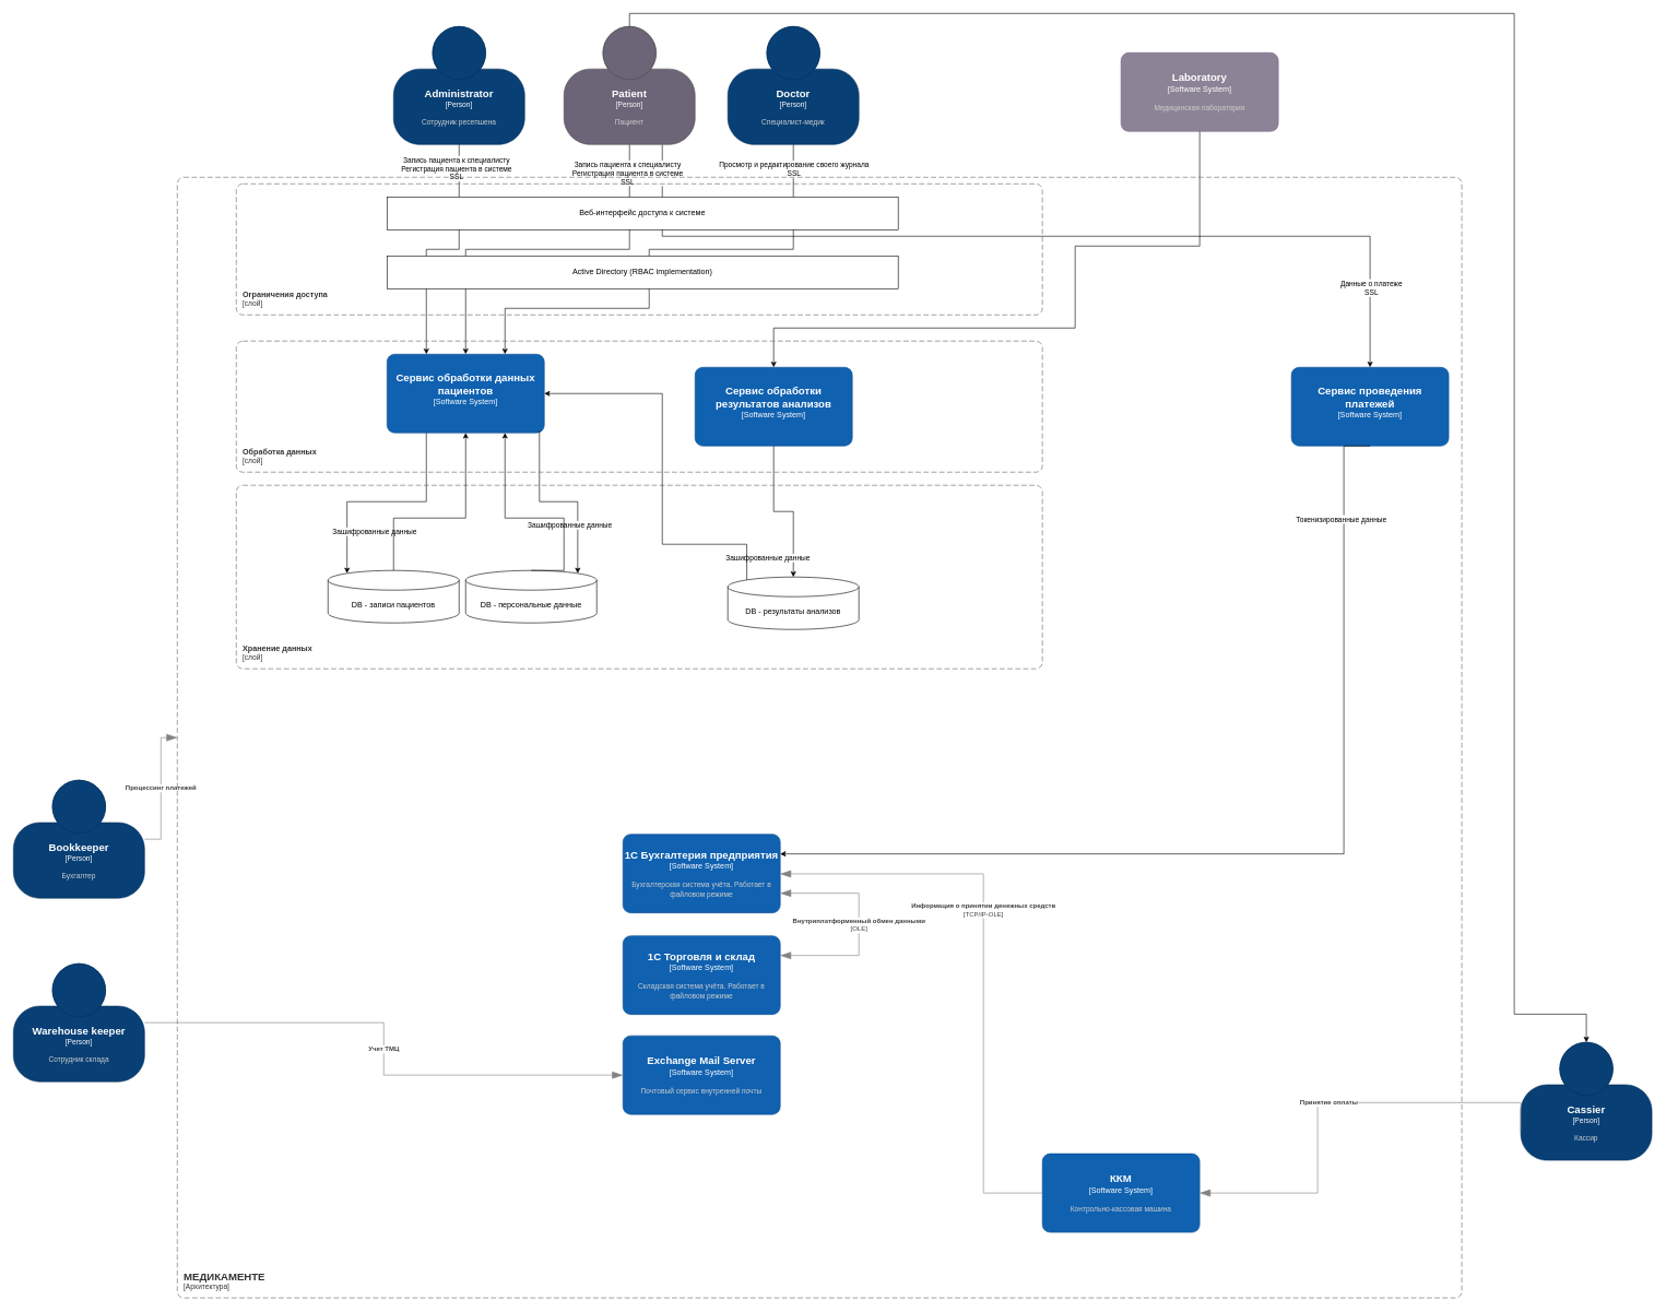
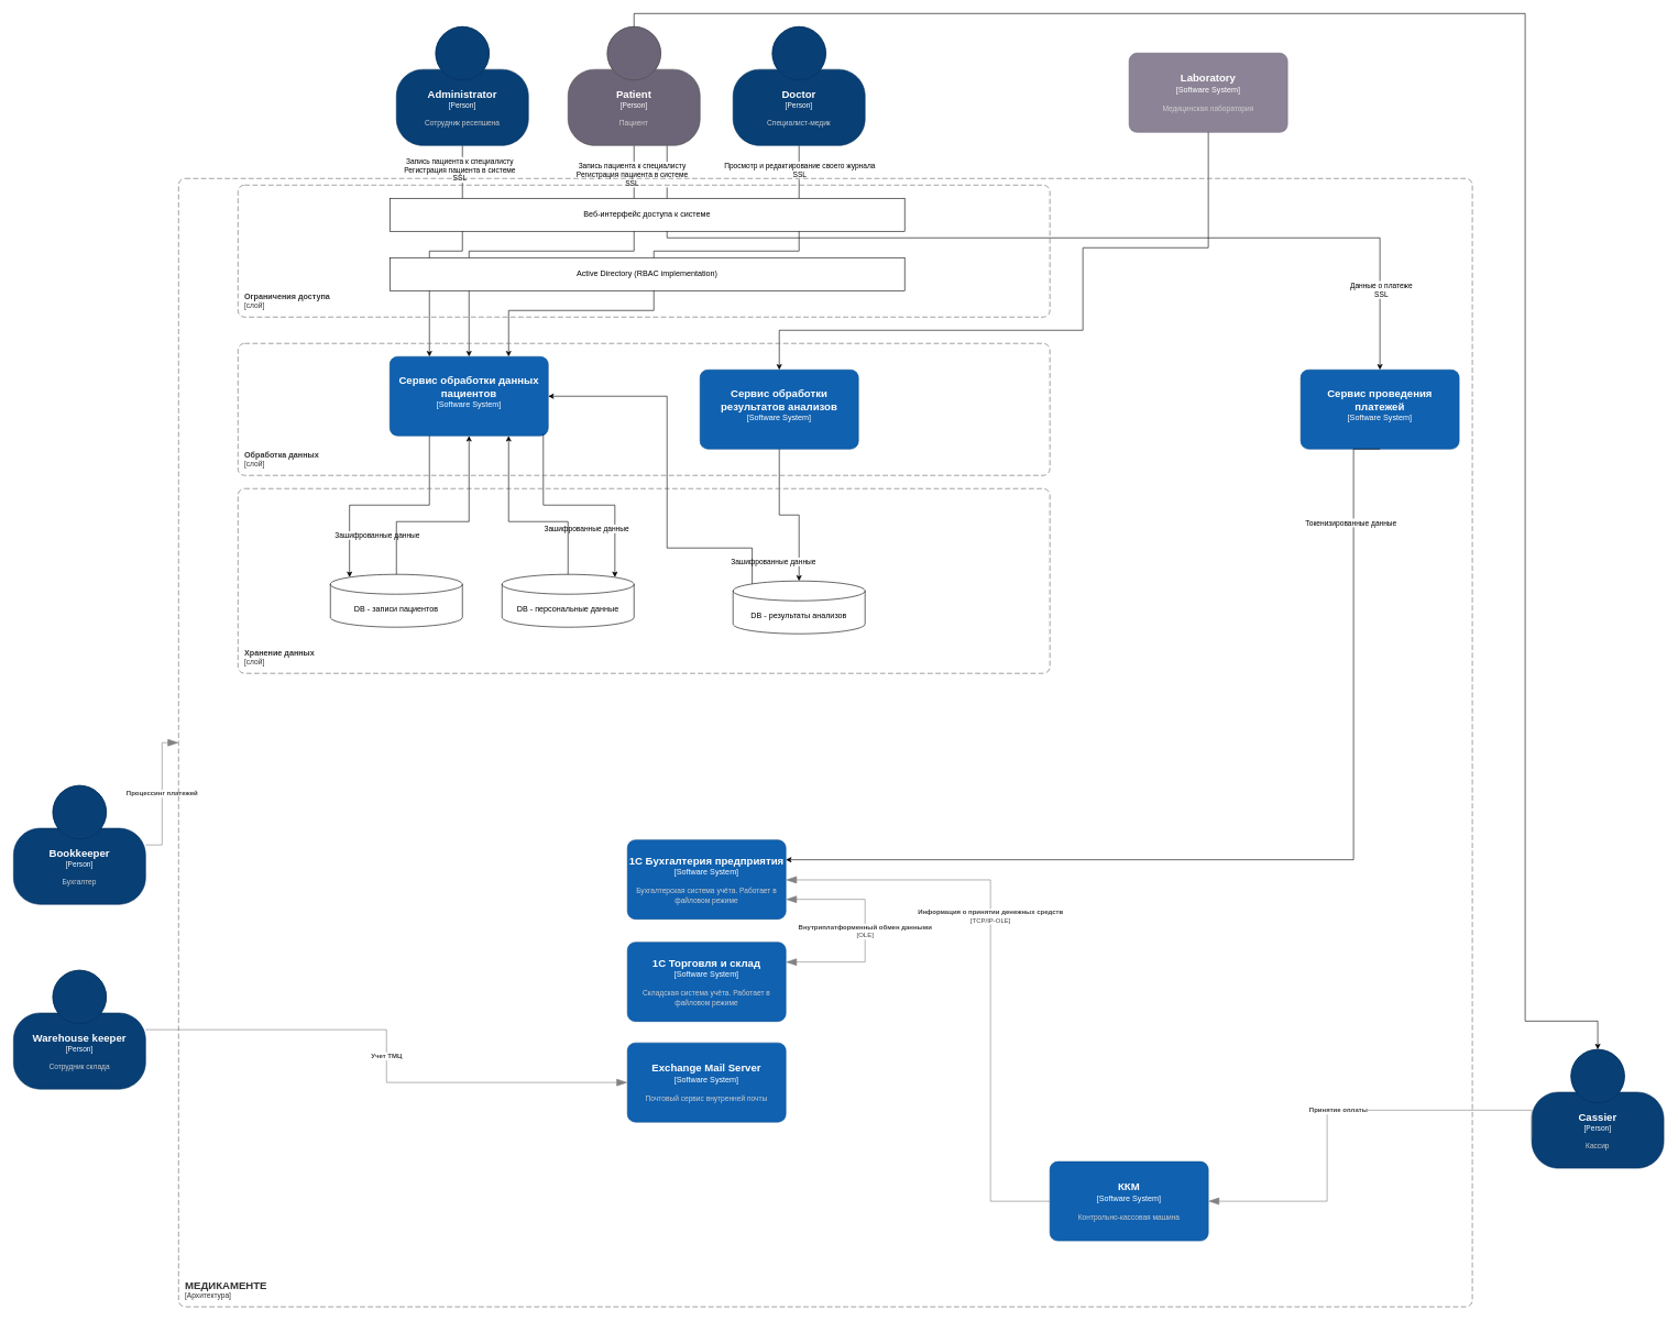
- <mxCell id="19" value="DB - персональные данные" style="shape=cylinder3;whiteSpace=wrap;html=1;boundedLbl=1;backgroundOutline=1;size=15;" vertex="1" parent="1"><mxGeometry x="710" y="870" width="200" height="80" as="geometry" /></mxCell>
+ <mxCell id="19" value="DB - персональные данные" style="shape=cylinder3;whiteSpace=wrap;html=1;boundedLbl=1;backgroundOutline=1;size=15;" vertex="1" parent="1"><mxGeometry x="760" y="870" width="200" height="80" as="geometry" /></mxCell>
